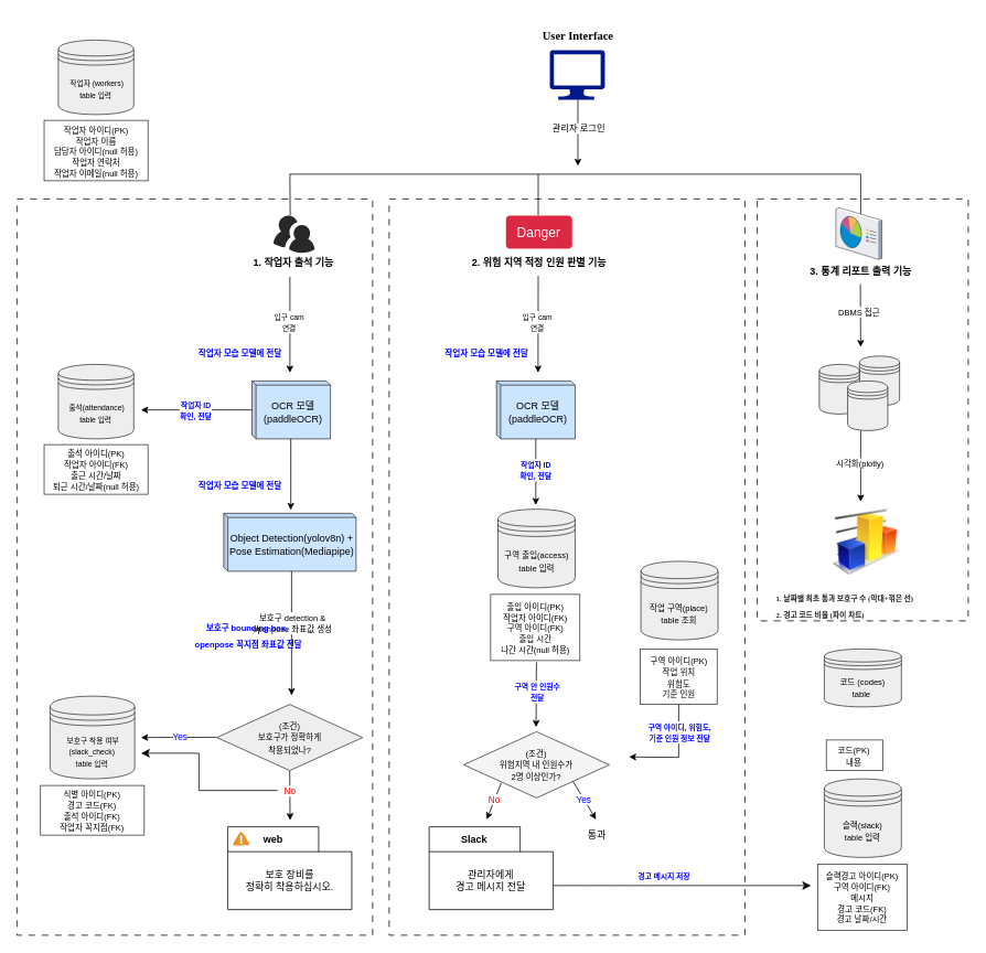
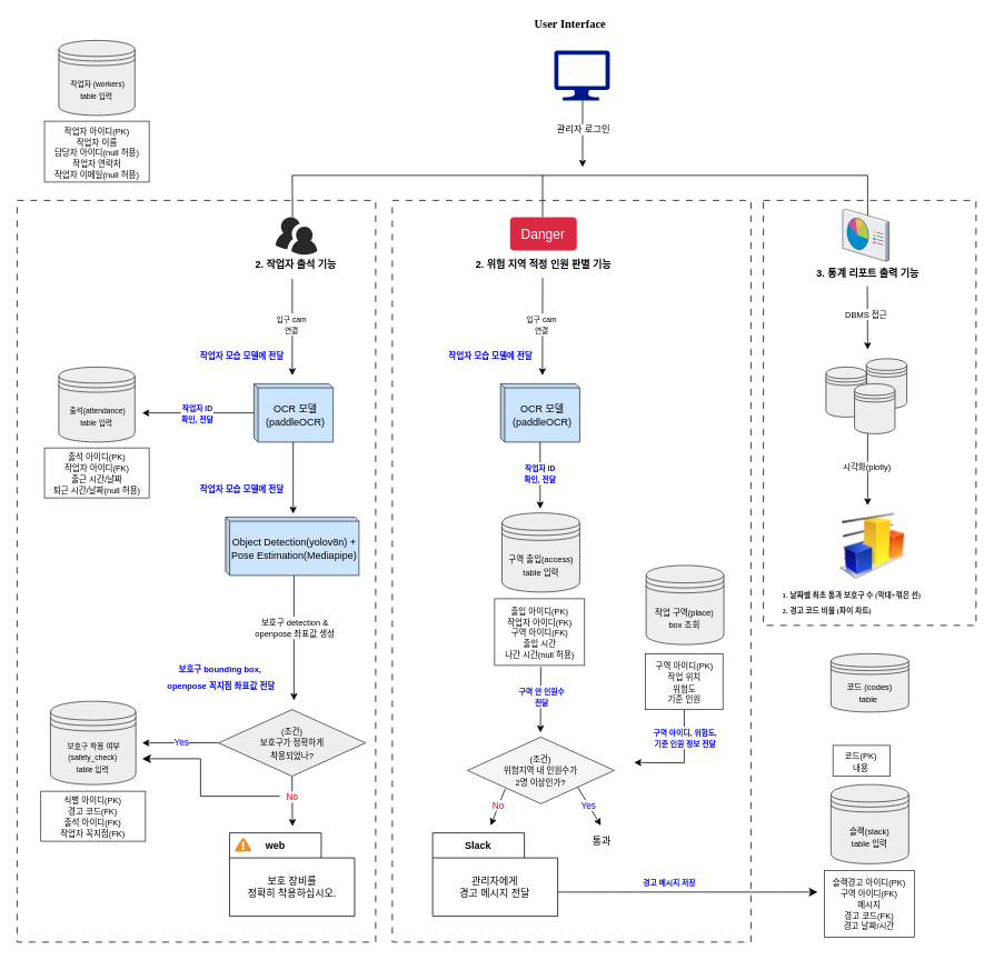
- <mxCell id="14" value="&lt;font face=&quot;Comic Sans MS&quot; style=&quot;font-size: 14px;&quot;&gt;User Interface&lt;/font&gt;" style="text;strokeColor=none;fillColor=none;html=1;fontSize=24;fontStyle=1;verticalAlign=middle;align=center;" parent="1" vertex="1"><mxGeometry x="648.13" y="20" width="100" height="40" as="geometry" /></mxCell>
+ <mxCell id="14" value="&lt;font face=&quot;Comic Sans MS&quot; style=&quot;font-size: 14px;&quot;&gt;User Interface&lt;/font&gt;" style="text;strokeColor=none;fillColor=none;html=1;fontSize=24;fontStyle=1;verticalAlign=middle;align=center;" parent="1" vertex="1"><mxGeometry x="633.13" y="5" width="100" height="40" as="geometry" /></mxCell>
- <mxCell id="15" value="&lt;font style=&quot;font-size: 12px;&quot;&gt;1. 작업자 출석 기능&lt;/font&gt;" style="text;strokeColor=none;fillColor=none;html=1;fontSize=24;fontStyle=1;verticalAlign=middle;align=center;" parent="1" vertex="1"><mxGeometry x="304" y="293" width="100" height="40" as="geometry" /></mxCell>
+ <mxCell id="15" value="&lt;font style=&quot;font-size: 12px;&quot;&gt;2. 작업자 출석 기능&lt;/font&gt;" style="text;strokeColor=none;fillColor=none;html=1;fontSize=24;fontStyle=1;verticalAlign=middle;align=center;" parent="1" vertex="1"><mxGeometry x="304" y="293" width="100" height="40" as="geometry" /></mxCell>
- <mxCell id="85" value="&lt;span style=&quot;color: rgb(31, 31, 31); font-family: &amp;quot;docs-Google Sans&amp;quot;; font-style: normal; font-variant-ligatures: normal; font-variant-caps: normal; letter-spacing: normal; orphans: 2; text-align: left; text-indent: 0px; text-transform: none; widows: 2; word-spacing: 0px; -webkit-text-stroke-width: 0px; background-color: rgb(255, 255, 255); text-decoration-thickness: initial; text-decoration-style: initial; text-decoration-color: initial; float: none; font-size: 9px; display: inline !important;&quot;&gt;&lt;font style=&quot;font-size: 9px;&quot;&gt;&lt;b&gt;1. 날짜별 최초 통과 보호구 수 (막대+꺾은 선)&lt;br style=&quot;font-size: 9px;&quot;&gt;2. 경고 코드 비율 (파이 차트)&lt;/b&gt;&lt;/font&gt;&lt;/span&gt;" style="text;whiteSpace=wrap;html=1;fontSize=16;" parent="1" vertex="1"><mxGeometry x="936" y="705" width="210" height="40" as="geometry" /></mxCell>
+ <mxCell id="85" value="&lt;span style=&quot;color: rgb(31, 31, 31); font-family: &amp;quot;docs-Google Sans&amp;quot;; font-style: normal; font-variant-ligatures: normal; font-variant-caps: normal; letter-spacing: normal; orphans: 2; text-align: left; text-indent: 0px; text-transform: none; widows: 2; word-spacing: 0px; -webkit-text-stroke-width: 0px; background-color: rgb(255, 255, 255); text-decoration-thickness: initial; text-decoration-style: initial; text-decoration-color: initial; float: none; font-size: 9px; display: inline !important;&quot;&gt;&lt;font style=&quot;font-size: 9px;&quot;&gt;&lt;b&gt;1. 날짜별 최초 통과 보호구 수 (막대+꺾은 선)&lt;br style=&quot;font-size: 9px;&quot;&gt;2. 경고 코드 비율 (파이 차트)&lt;/b&gt;&lt;/font&gt;&lt;/span&gt;" style="text;whiteSpace=wrap;html=1;fontSize=16;" parent="1" vertex="1"><mxGeometry x="936" y="695" width="210" height="40" as="geometry" /></mxCell>
- <mxCell id="72" value="&lt;font size=&quot;1&quot;&gt;작업 구역(place)&lt;br&gt;table 조회&lt;br&gt;&lt;/font&gt;" style="shape=datastore;whiteSpace=wrap;html=1;fillColor=#eeeeee;strokeColor=#36393d;" parent="1" vertex="1"><mxGeometry x="774.31" y="678" width="93.25" height="95" as="geometry" /></mxCell>
+ <mxCell id="72" value="&lt;font size=&quot;1&quot;&gt;작업 구역(place)&lt;br&gt;box 조회&lt;br&gt;&lt;/font&gt;" style="shape=datastore;whiteSpace=wrap;html=1;fillColor=#eeeeee;strokeColor=#36393d;" parent="1" vertex="1"><mxGeometry x="774.31" y="678" width="93.25" height="95" as="geometry" /></mxCell>
- <mxCell id="60" value="&lt;font size=&quot;1&quot; color=&quot;#0000ff&quot;&gt;&lt;b&gt;보호구 bounding box,&amp;nbsp;&lt;br&gt;openpose 꼭지점 좌표값 전달&lt;br&gt;&lt;/b&gt;&lt;/font&gt;" style="text;strokeColor=none;fillColor=none;html=1;align=center;verticalAlign=middle;whiteSpace=wrap;rounded=0;fontSize=16;" parent="1" vertex="1"><mxGeometry x="215" y="751" width="170" height="30" as="geometry" /></mxCell>
+ <mxCell id="60" value="&lt;font size=&quot;1&quot; color=&quot;#0000ff&quot;&gt;&lt;b&gt;보호구 bounding box,&amp;nbsp;&lt;br&gt;openpose 꼭지점 좌표값 전달&lt;br&gt;&lt;/b&gt;&lt;/font&gt;" style="text;strokeColor=none;fillColor=none;html=1;align=center;verticalAlign=middle;whiteSpace=wrap;rounded=0;fontSize=16;" parent="1" vertex="1"><mxGeometry y="796" width="170" height="30" as="geometry" x="180" /></mxCell>
- <mxCell id="29" value="&lt;font style=&quot;font-size: 9px;&quot;&gt;&amp;nbsp;보호구 착용 여부(slack_check)&lt;br&gt;table 입력&lt;/font&gt;" style="shape=datastore;whiteSpace=wrap;html=1;fillColor=#eeeeee;strokeColor=#36393d;" parent="1" vertex="1"><mxGeometry x="60" y="841" width="102.37" height="100" as="geometry" /></mxCell>
+ <mxCell id="29" value="&lt;font style=&quot;font-size: 9px;&quot;&gt;&amp;nbsp;보호구 착용 여부(safety_check)&lt;br&gt;table 입력&lt;/font&gt;" style="shape=datastore;whiteSpace=wrap;html=1;fillColor=#eeeeee;strokeColor=#36393d;" parent="1" vertex="1"><mxGeometry x="60" y="841" width="102.37" height="100" as="geometry" /></mxCell>
